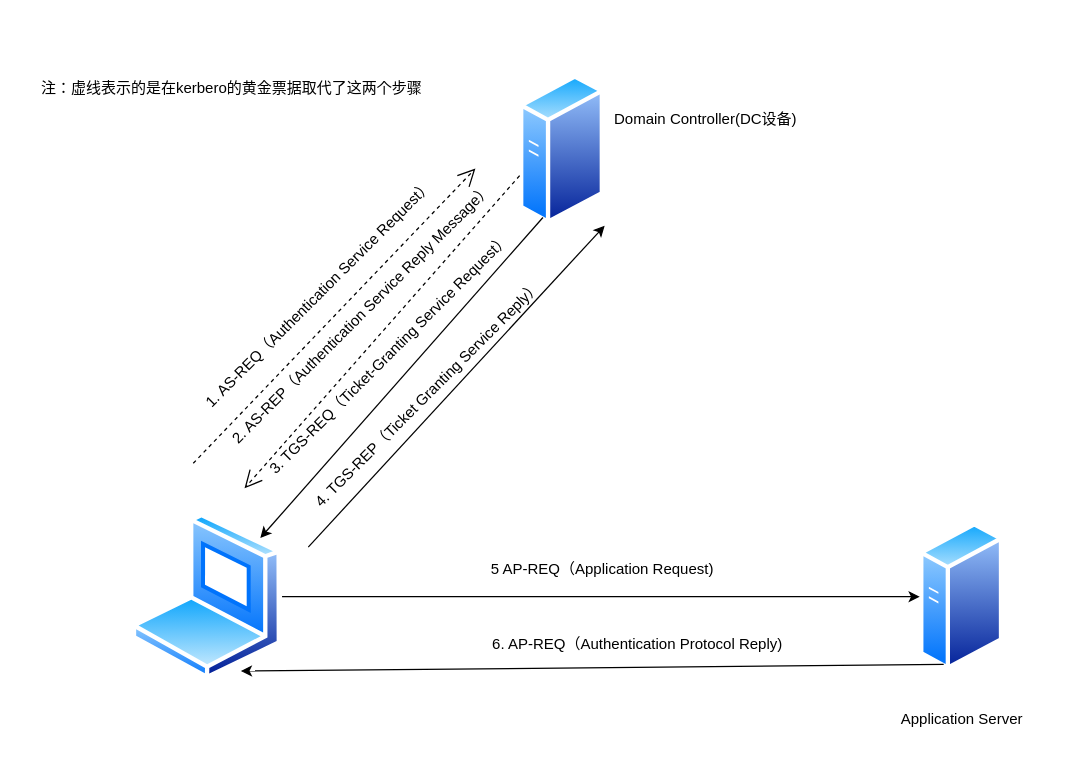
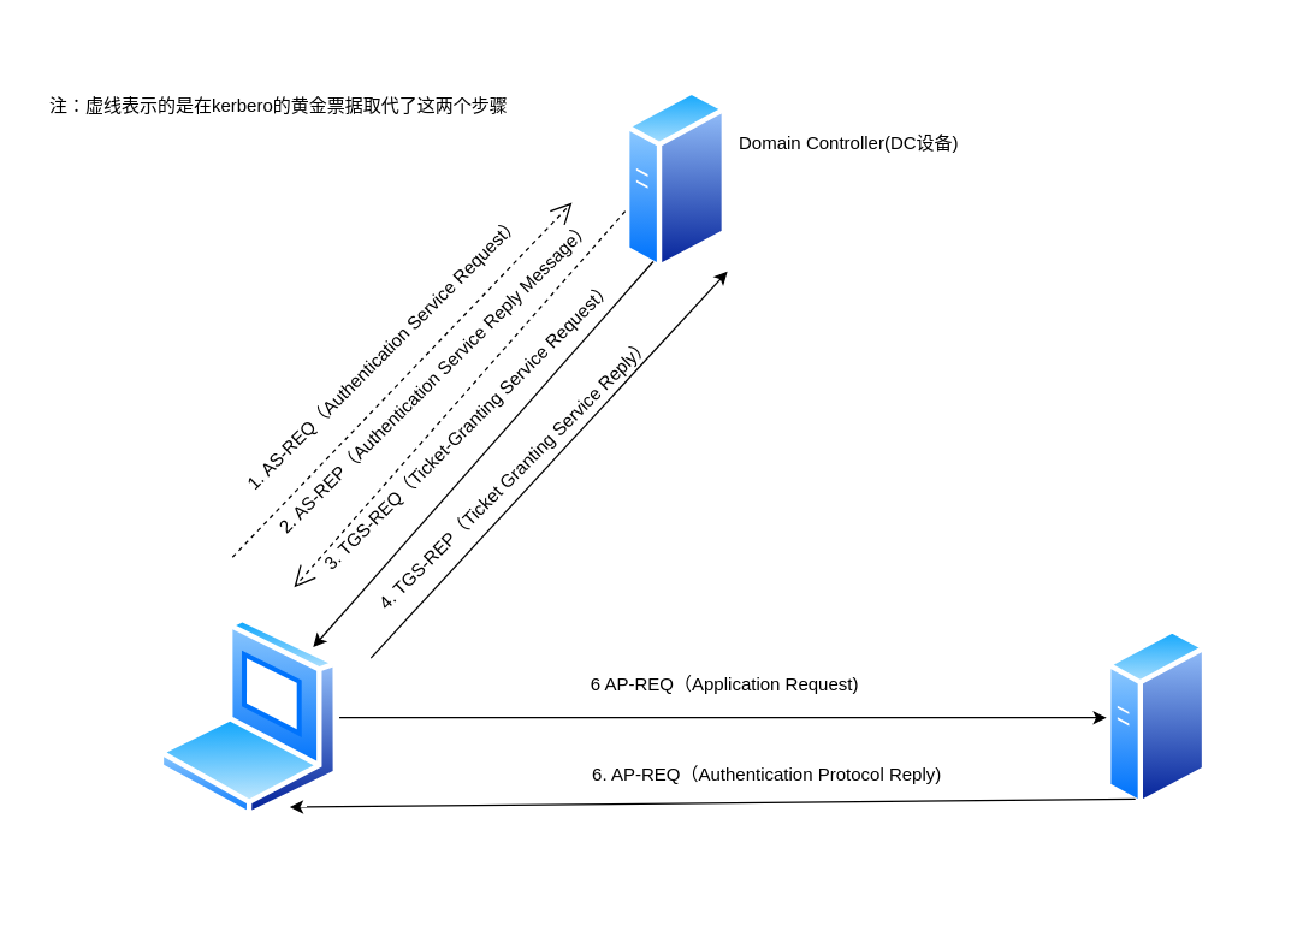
- <mxCell id="16" value="5 AP-REQ（Application Request)" style="text;html=1;align=center;verticalAlign=middle;whiteSpace=wrap;rounded=0;" vertex="1" parent="1"><mxGeometry x="368" y="440" width="227" height="30" as="geometry" /></mxCell>
+ <mxCell id="16" value="6 AP-REQ（Application Request)" style="text;html=1;align=center;verticalAlign=middle;whiteSpace=wrap;rounded=0;" vertex="1" parent="1"><mxGeometry x="368" y="440" width="227" height="30" as="geometry" /></mxCell>
- <mxCell id="19" value="Application Server" style="text;html=1;align=center;verticalAlign=middle;whiteSpace=wrap;rounded=0;" vertex="1" parent="1"><mxGeometry x="693.6" y="552" width="150" height="45" as="geometry" /></mxCell>
